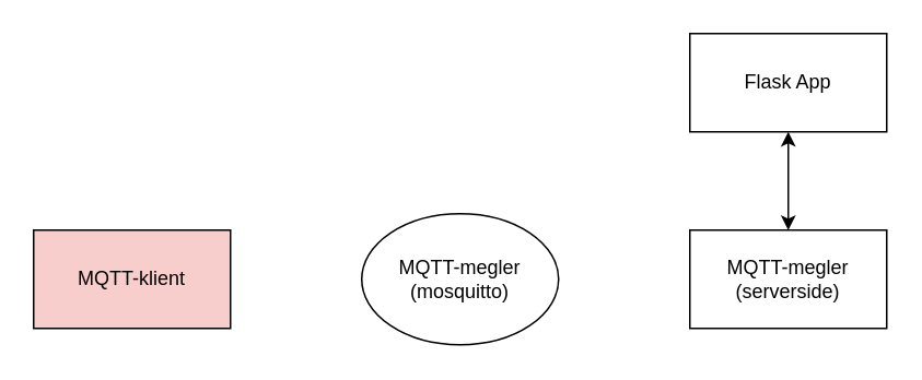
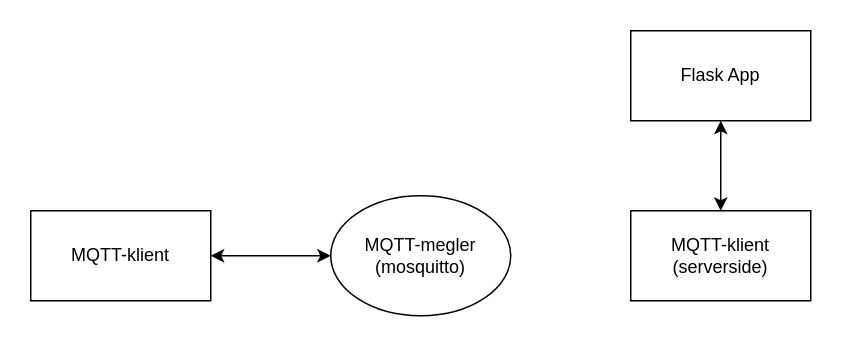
- <mxCell id="2" value="&lt;div&gt;MQTT-klient&lt;/div&gt;" style="rounded=0;whiteSpace=wrap;html=1;fillColor=#f8cecc;" vertex="1" parent="1"><mxGeometry x="20" y="140" width="120" height="60" as="geometry" /></mxCell>
+ <mxCell id="2" value="&lt;div&gt;MQTT-klient&lt;/div&gt;" style="rounded=0;whiteSpace=wrap;html=1;" vertex="1" parent="1"><mxGeometry x="20" y="140" width="120" height="60" as="geometry" /></mxCell>
+ <mxCell id="3" style="edgeStyle=orthogonalEdgeStyle;rounded=0;orthogonalLoop=1;jettySize=auto;html=1;exitX=1;exitY=0.5;exitDx=0;exitDy=0;entryX=0;entryY=0.5;entryDx=0;entryDy=0;startArrow=classic;startFill=1;" edge="1" parent="1" source="2" target="4"><mxGeometry relative="1" as="geometry" /></mxCell>
- <mxCell id="6" value="&lt;div&gt;MQTT-megler&lt;br&gt;&lt;/div&gt;&lt;div&gt;(serverside)&lt;br&gt;&lt;/div&gt;" style="rounded=0;whiteSpace=wrap;html=1;container=0;" vertex="1" parent="1"><mxGeometry x="420" y="140" width="120" height="60" as="geometry" /></mxCell>
+ <mxCell id="6" value="&lt;div&gt;MQTT-klient&lt;br&gt;&lt;/div&gt;&lt;div&gt;(serverside)&lt;br&gt;&lt;/div&gt;" style="rounded=0;whiteSpace=wrap;html=1;container=0;" vertex="1" parent="1"><mxGeometry x="420" y="140" width="120" height="60" as="geometry" /></mxCell>
